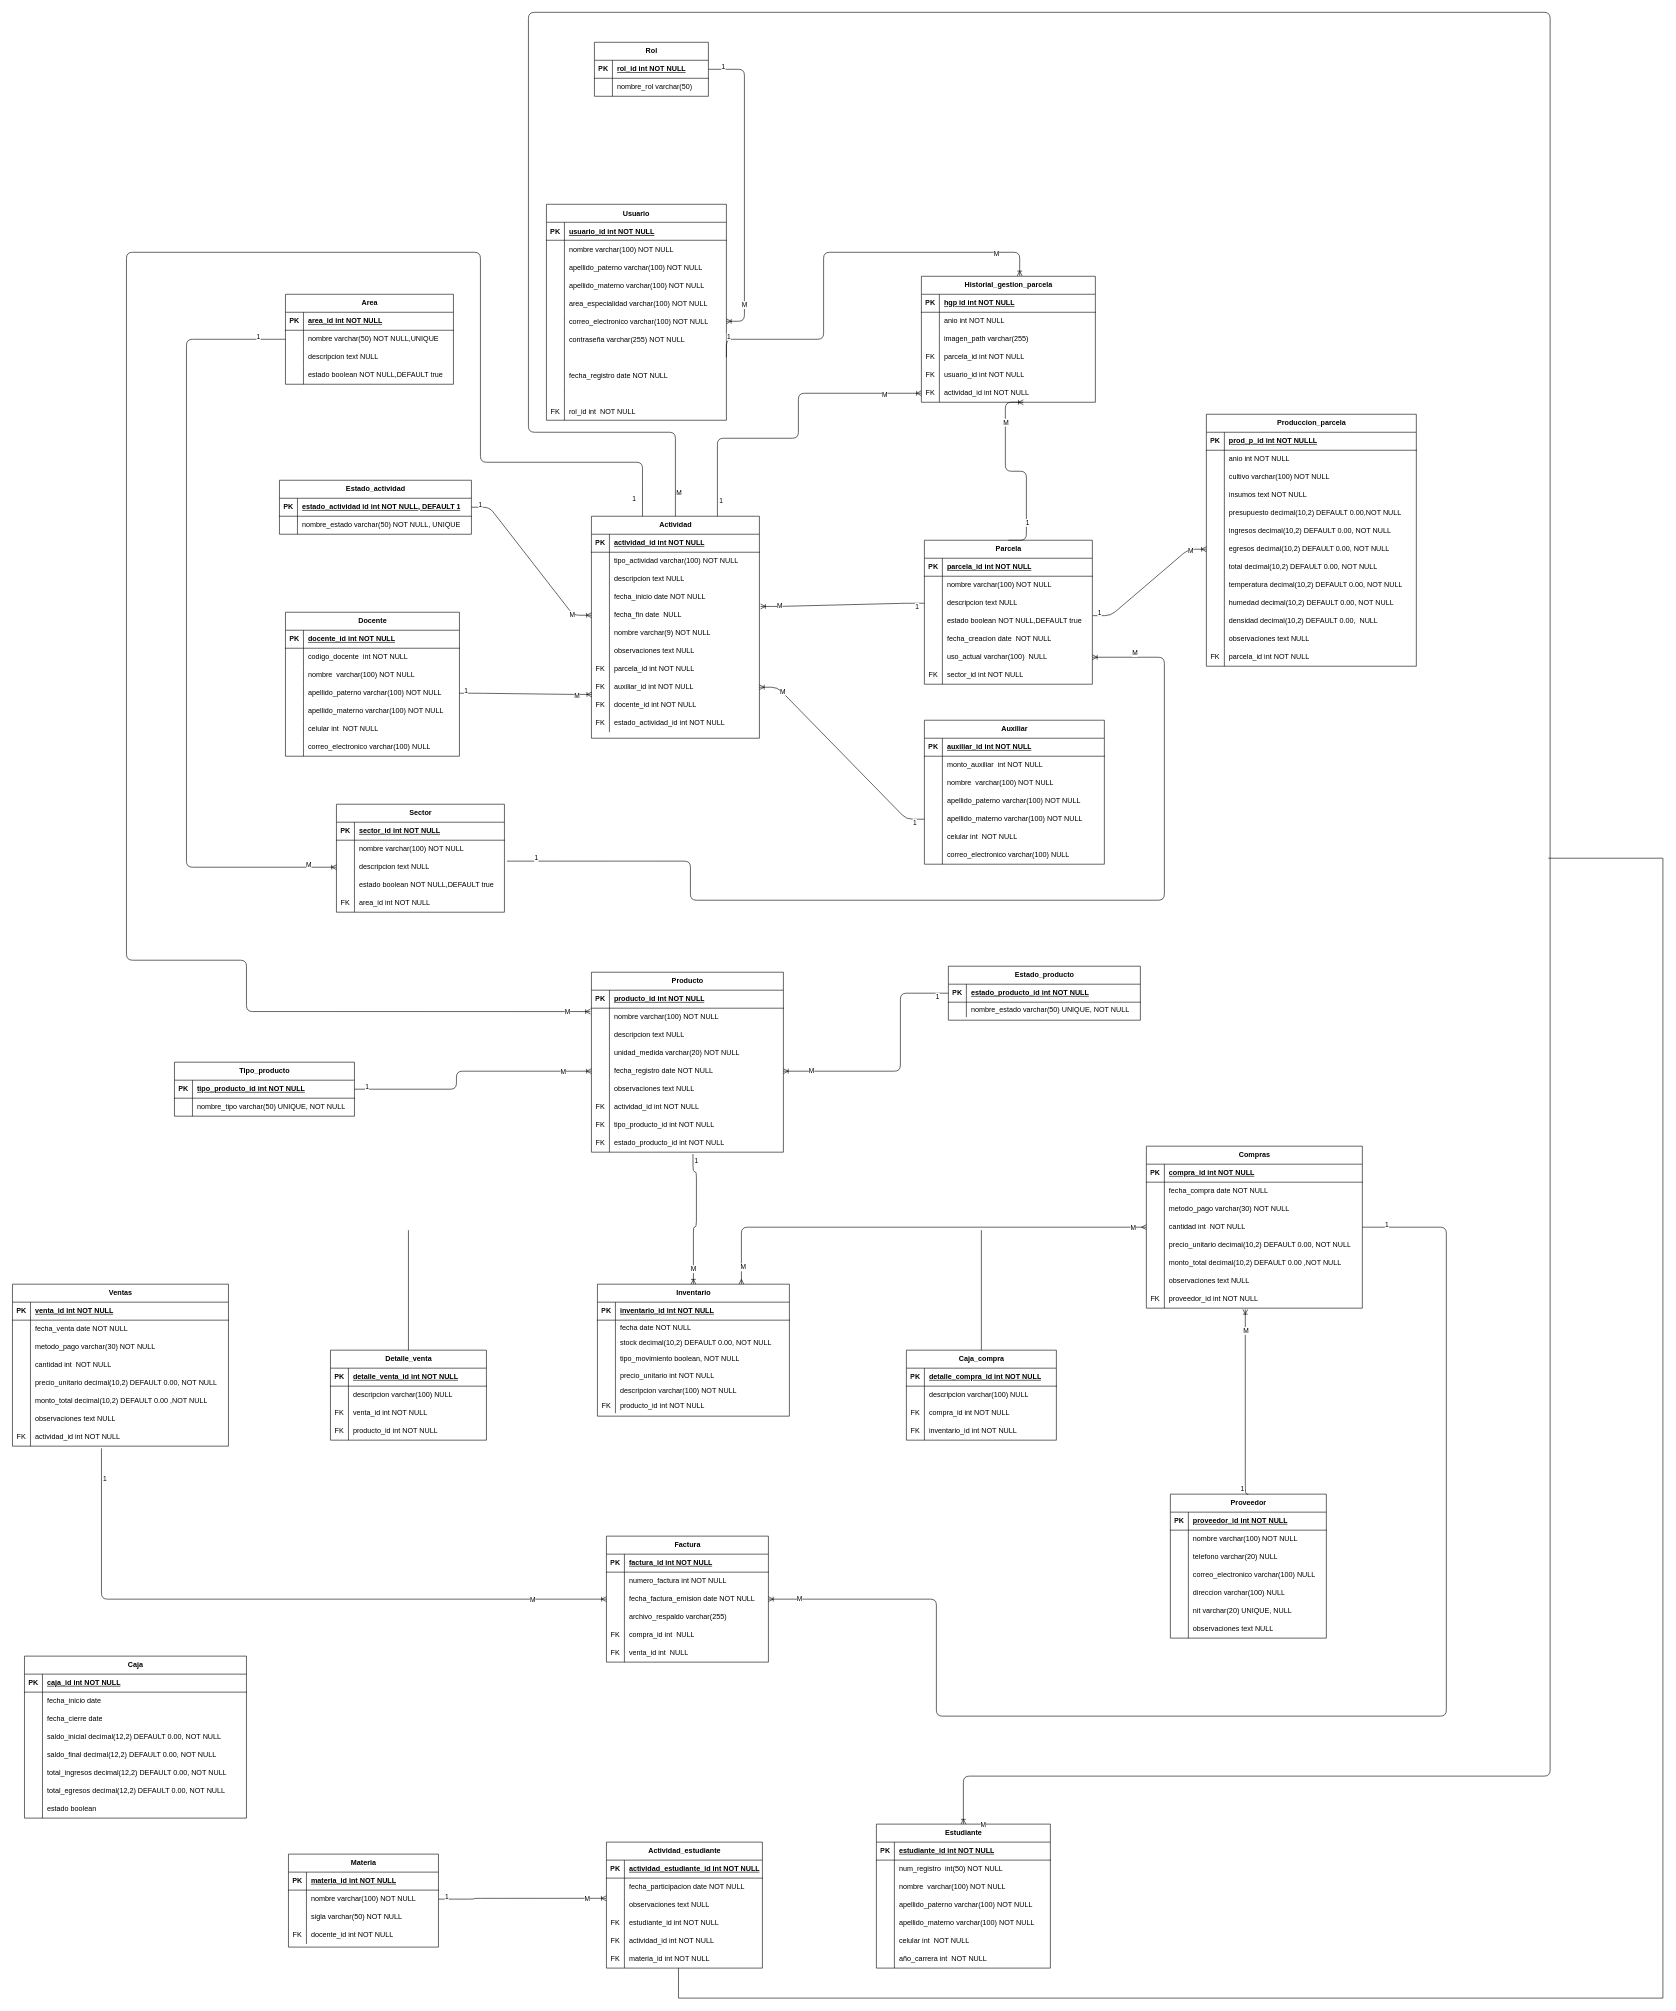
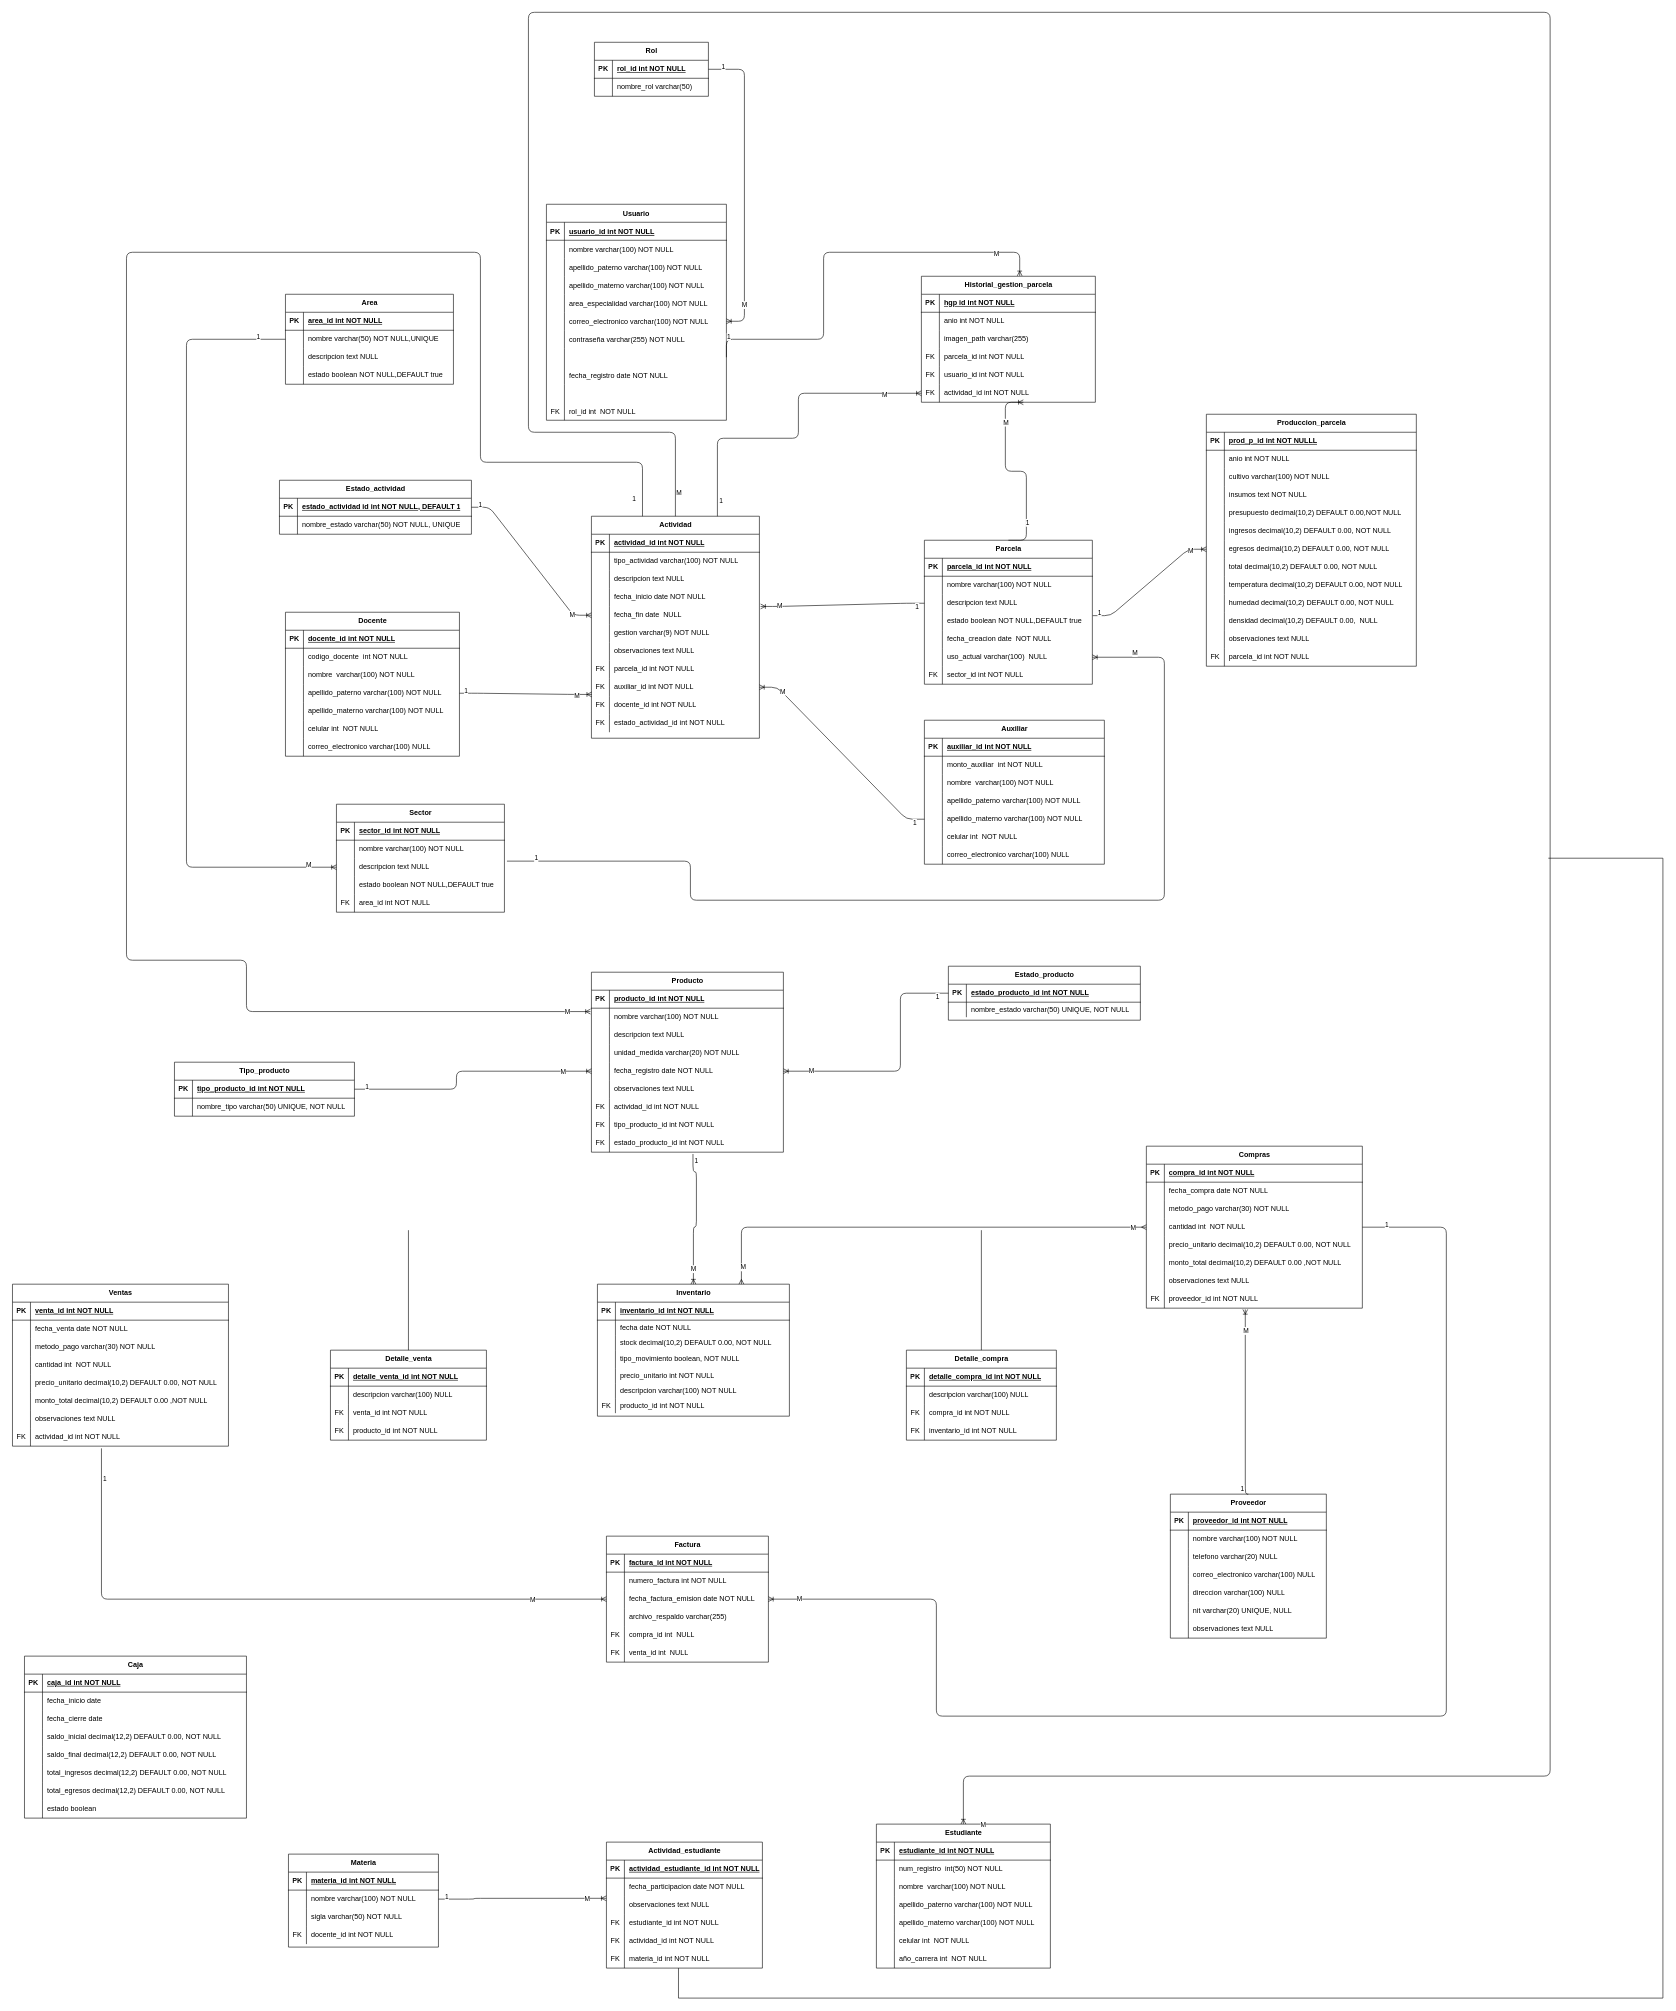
- <mxCell id="110" value="nombre varchar(9) NOT NULL" style="shape=partialRectangle;connectable=0;fillColor=none;top=0;left=0;bottom=0;right=0;align=left;spacingLeft=6;overflow=hidden;whiteSpace=wrap;html=1;" vertex="1" parent="108"><mxGeometry x="30" width="250" height="30" as="geometry"><mxRectangle width="250" height="30" as="alternateBounds" /></mxGeometry></mxCell>
+ <mxCell id="110" value="gestion varchar(9) NOT NULL" style="shape=partialRectangle;connectable=0;fillColor=none;top=0;left=0;bottom=0;right=0;align=left;spacingLeft=6;overflow=hidden;whiteSpace=wrap;html=1;" vertex="1" parent="108"><mxGeometry x="30" width="250" height="30" as="geometry"><mxRectangle width="250" height="30" as="alternateBounds" /></mxGeometry></mxCell>
- <mxCell id="244" value="Caja_compra" style="shape=table;startSize=30;container=1;collapsible=1;childLayout=tableLayout;fixedRows=1;rowLines=0;fontStyle=1;align=center;resizeLast=1;html=1;" vertex="1" parent="1"><mxGeometry x="1510" y="2250" width="250" height="150" as="geometry" /></mxCell>
+ <mxCell id="244" value="Detalle_compra" style="shape=table;startSize=30;container=1;collapsible=1;childLayout=tableLayout;fixedRows=1;rowLines=0;fontStyle=1;align=center;resizeLast=1;html=1;" vertex="1" parent="1"><mxGeometry x="1510" y="2250" width="250" height="150" as="geometry" /></mxCell>
